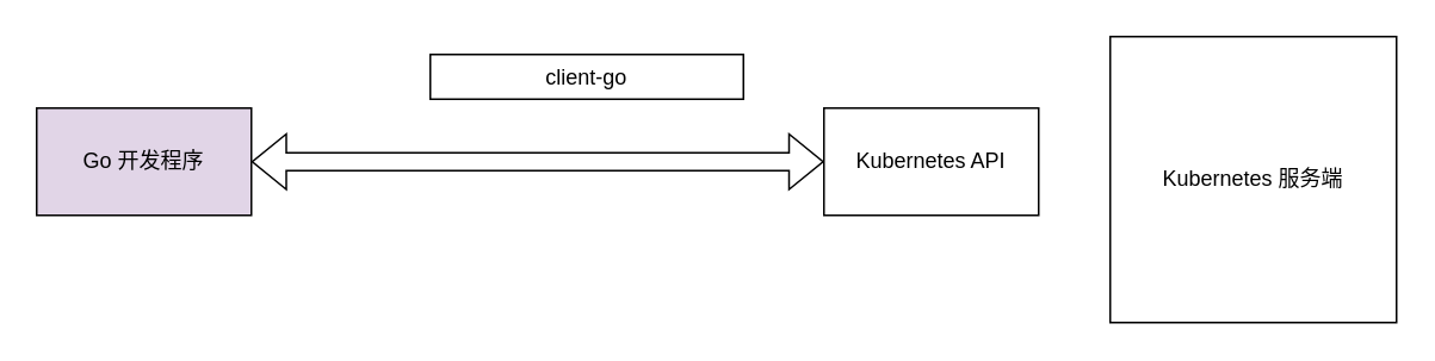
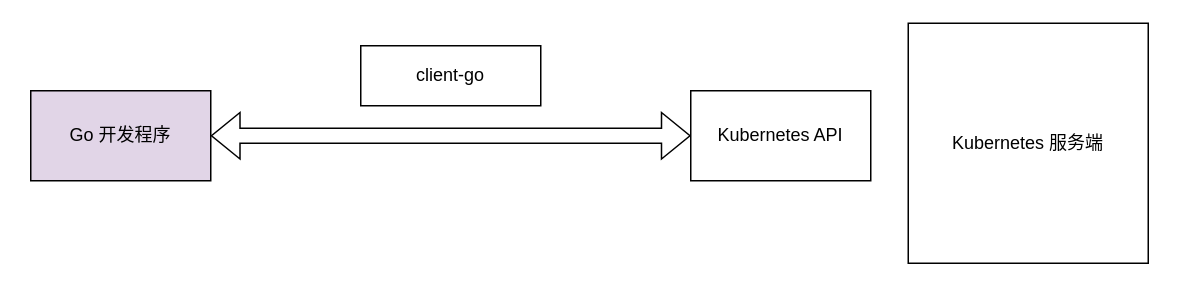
- <mxCell id="6" value="client-go" style="rounded=0;whiteSpace=wrap;html=1;" vertex="1" parent="1"><mxGeometry x="240" y="30" width="175" height="25" as="geometry" /></mxCell>
+ <mxCell id="6" value="client-go" style="rounded=0;whiteSpace=wrap;html=1;" vertex="1" parent="1"><mxGeometry x="240" y="30" width="120" height="40" as="geometry" /></mxCell>
- <mxCell id="5" value="Kubernetes 服务端" style="whiteSpace=wrap;html=1;aspect=fixed;" vertex="1" parent="1"><mxGeometry x="620" y="20" width="160" height="160" as="geometry" /></mxCell>
+ <mxCell id="5" value="Kubernetes 服务端" style="whiteSpace=wrap;html=1;aspect=fixed;" vertex="1" parent="1"><mxGeometry x="605" y="15" width="160" height="160" as="geometry" /></mxCell>
